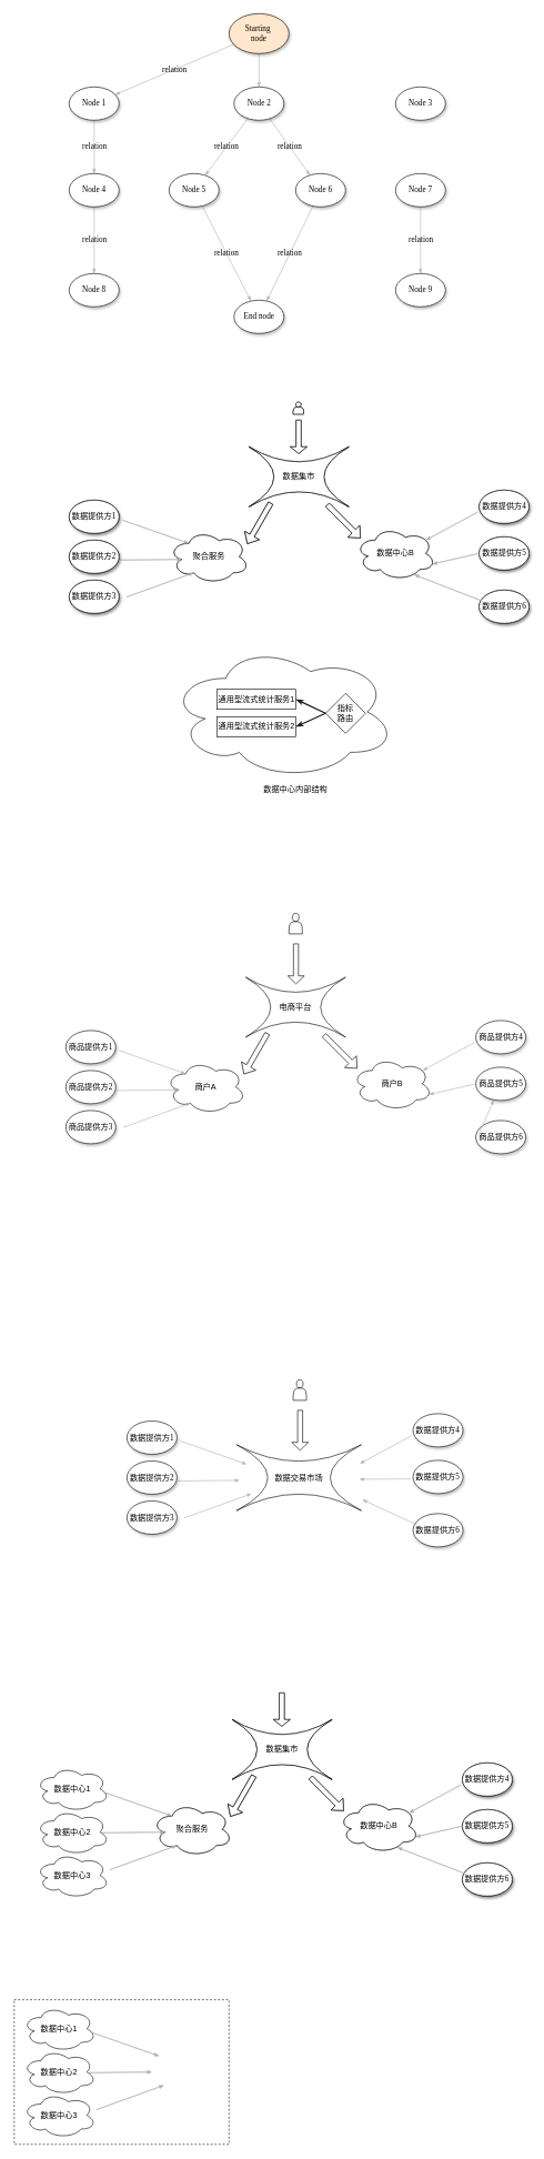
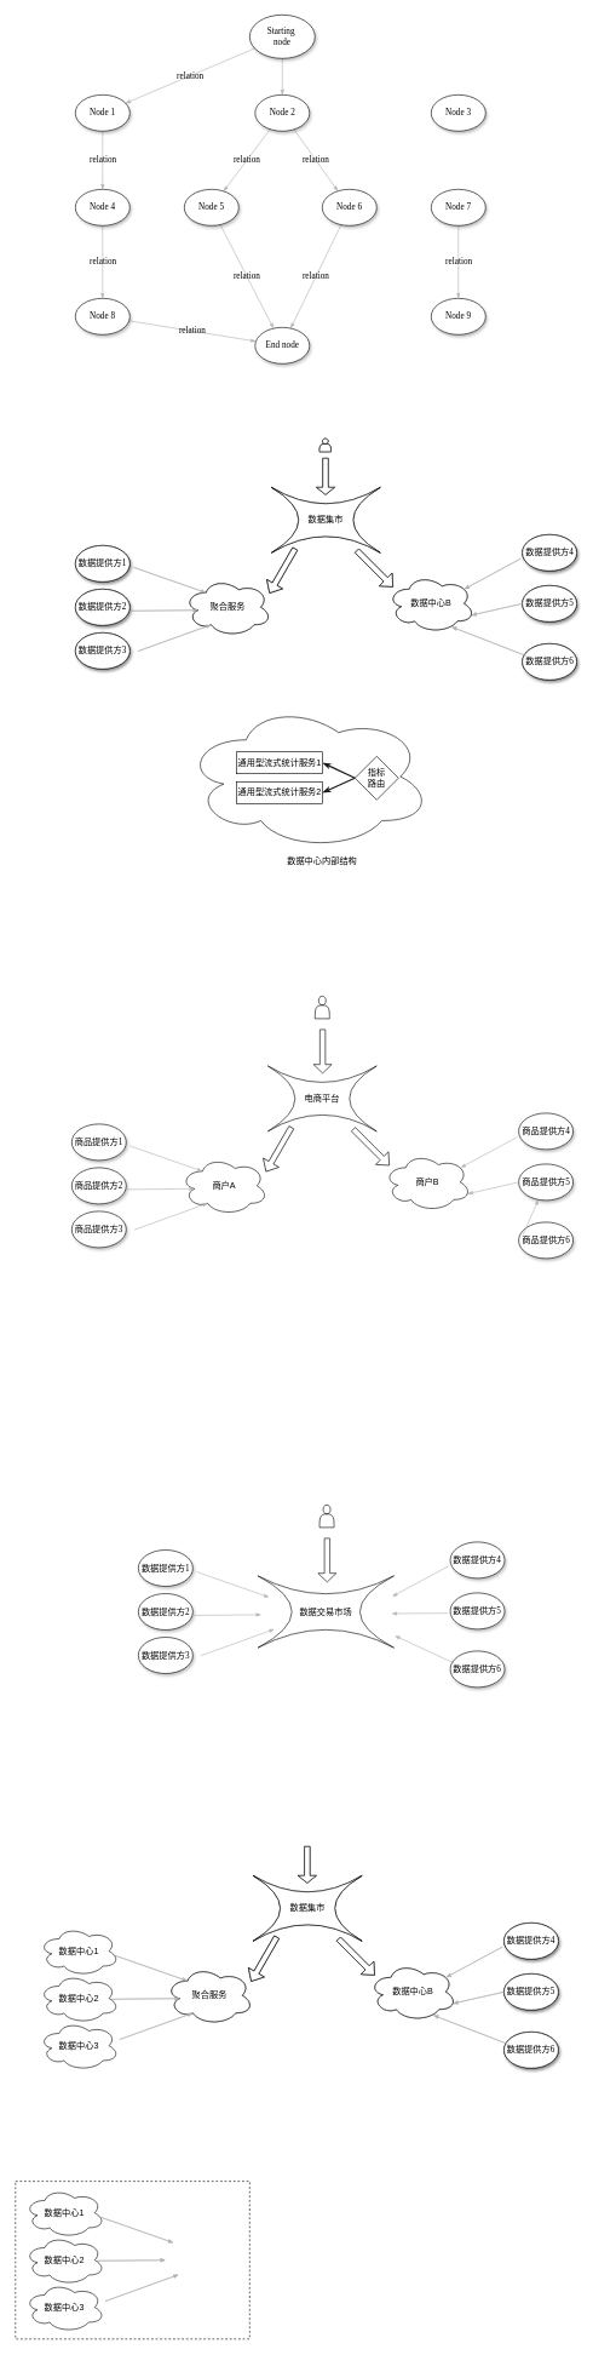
- <mxCell id="4" value="Starting&amp;nbsp;&lt;div&gt;node&lt;/div&gt;" style="ellipse;whiteSpace=wrap;html=1;rounded=0;shadow=1;comic=0;labelBackgroundColor=none;strokeWidth=1;fontFamily=Verdana;fontSize=12;align=center;fillColor=#ffe6cc;" parent="1" vertex="1"><mxGeometry x="343" y="20" width="90" height="60" as="geometry" /></mxCell>
+ <mxCell id="4" value="Starting&amp;nbsp;&lt;div&gt;node&lt;/div&gt;" style="ellipse;whiteSpace=wrap;html=1;rounded=0;shadow=1;comic=0;labelBackgroundColor=none;strokeWidth=1;fontFamily=Verdana;fontSize=12;align=center;" parent="1" vertex="1"><mxGeometry x="343" y="20" width="90" height="60" as="geometry" /></mxCell>
+ <mxCell id="21" value="relation" style="edgeStyle=none;rounded=1;html=1;labelBackgroundColor=none;startArrow=none;startFill=0;startSize=5;endArrow=classicThin;endFill=1;endSize=5;jettySize=auto;orthogonalLoop=1;strokeColor=#B3B3B3;strokeWidth=1;fontFamily=Verdana;fontSize=12" parent="1" source="22" target="16" edge="1"><mxGeometry relative="1" as="geometry" /></mxCell>
